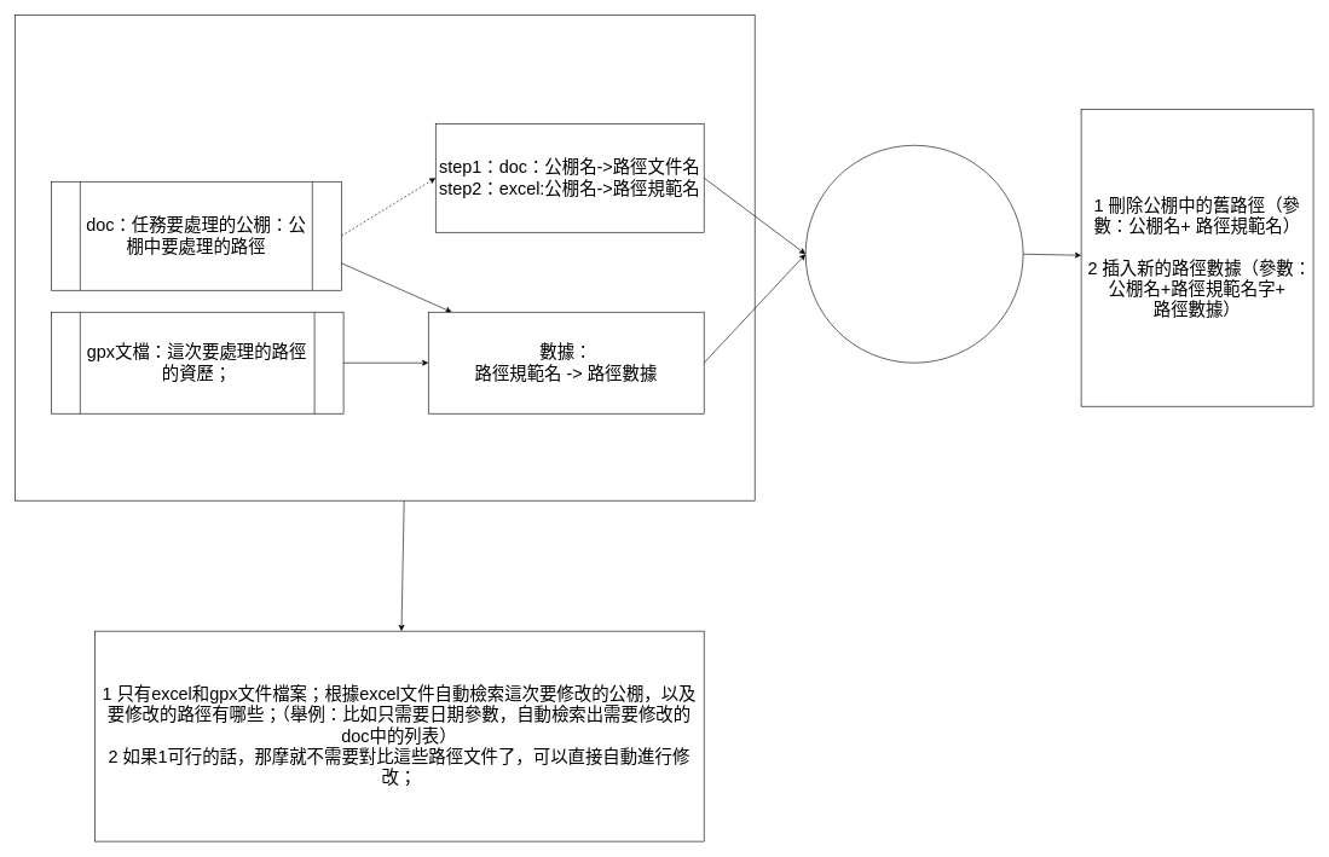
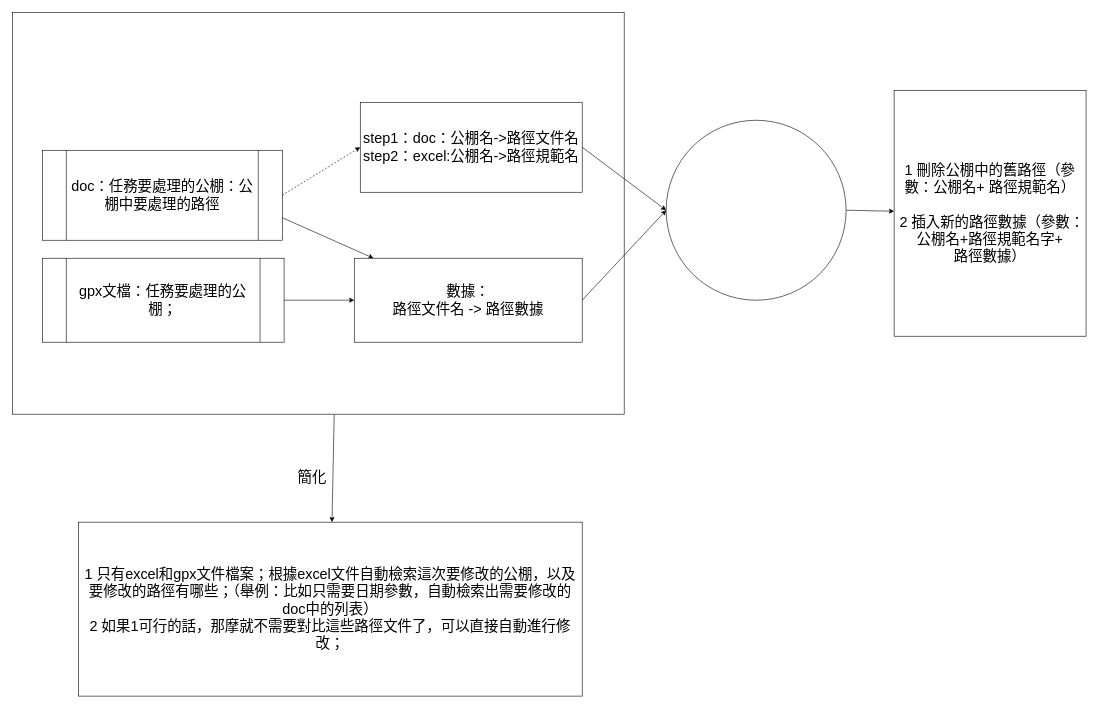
- <mxCell id="4" value="gpx文檔：這次要處理的路徑的資歷；" style="shape=process;whiteSpace=wrap;html=1;backgroundOutline=1;fontSize=24;" vertex="1" parent="1"><mxGeometry x="70" y="430" width="403" height="140" as="geometry" /></mxCell>
+ <mxCell id="4" value="gpx文檔：任務要處理的公棚；" style="shape=process;whiteSpace=wrap;html=1;backgroundOutline=1;fontSize=24;" vertex="1" parent="1"><mxGeometry x="70" y="430" width="403" height="140" as="geometry" /></mxCell>
- <mxCell id="8" value="數據：&lt;br&gt;路徑規範名 -&amp;gt; 路徑數據" style="rounded=0;whiteSpace=wrap;html=1;fontSize=24;" vertex="1" parent="1"><mxGeometry y="430" width="380" height="140" as="geometry" x="590" /></mxCell>
+ <mxCell id="8" value="數據：&lt;br&gt;路徑文件名 -&amp;gt; 路徑數據" style="rounded=0;whiteSpace=wrap;html=1;fontSize=24;" vertex="1" parent="1"><mxGeometry y="430" width="380" height="140" as="geometry" x="590" /></mxCell>
+ <mxCell id="16" value="簡化" style="text;html=1;strokeColor=none;fillColor=none;align=center;verticalAlign=middle;whiteSpace=wrap;rounded=0;fontSize=24;" vertex="1" parent="1"><mxGeometry x="490" y="780" width="60" height="30" as="geometry" /></mxCell>
